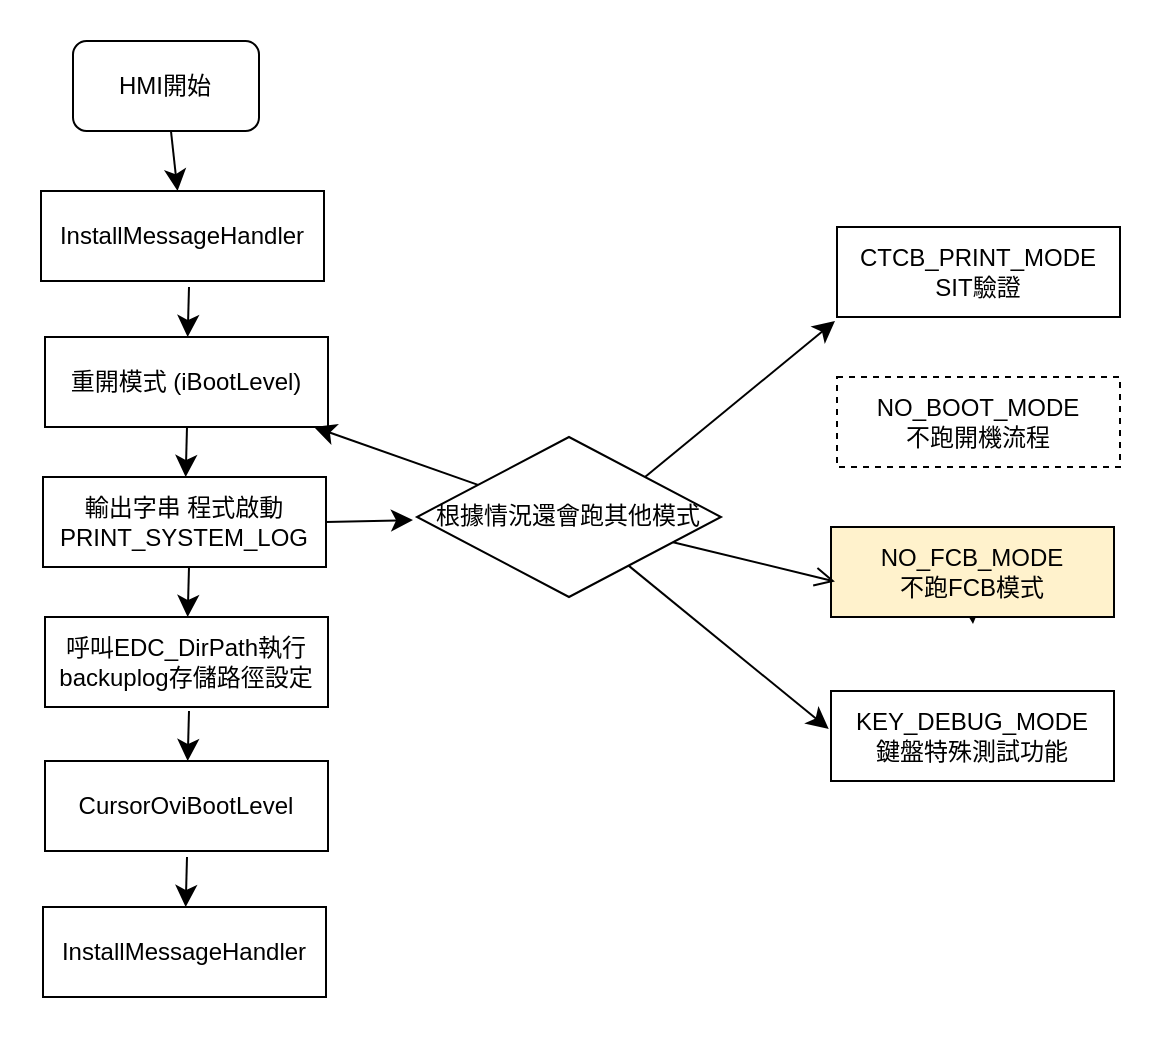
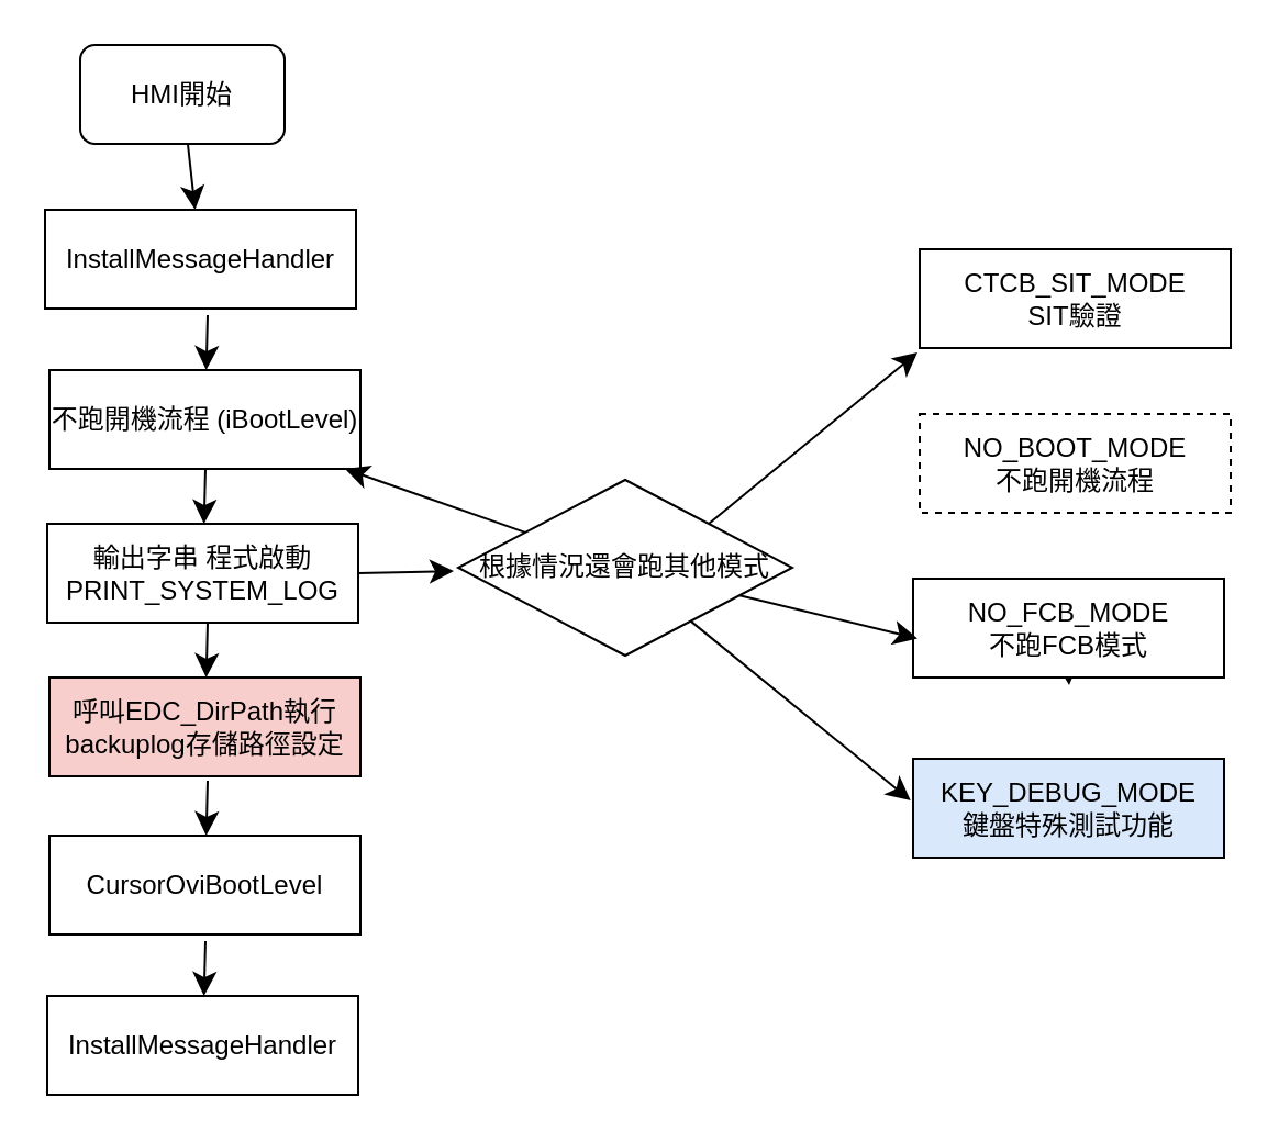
- <mxCell id="18" value="CTCB_PRINT_MODE&lt;div&gt;SIT驗證&lt;/div&gt;" style="rounded=0;whiteSpace=wrap;html=1;" vertex="1" parent="1"><mxGeometry x="418" y="113" width="141.5" height="45" as="geometry" /></mxCell>
+ <mxCell id="18" value="CTCB_SIT_MODE&lt;div&gt;SIT驗證&lt;/div&gt;" style="rounded=0;whiteSpace=wrap;html=1;" vertex="1" parent="1"><mxGeometry x="418" y="113" width="141.5" height="45" as="geometry" /></mxCell>
- <mxCell id="6" value="重開模式 (iBootLevel)" style="rounded=0;whiteSpace=wrap;html=1;" vertex="1" parent="1"><mxGeometry x="22" y="168" width="141.5" height="45" as="geometry" /></mxCell>
+ <mxCell id="6" value="不跑開機流程 (iBootLevel)" style="rounded=0;whiteSpace=wrap;html=1;" vertex="1" parent="1"><mxGeometry x="22" y="168" width="141.5" height="45" as="geometry" /></mxCell>
- <mxCell id="16" value="NO_FCB_MODE&lt;div&gt;不跑FCB模式&lt;/div&gt;" style="rounded=0;whiteSpace=wrap;html=1;fillColor=#fff2cc;" vertex="1" parent="1"><mxGeometry x="415" y="263" width="141.5" height="45" as="geometry" /></mxCell>
+ <mxCell id="16" value="NO_FCB_MODE&lt;div&gt;不跑FCB模式&lt;/div&gt;" style="rounded=0;whiteSpace=wrap;html=1;" vertex="1" parent="1"><mxGeometry x="415" y="263" width="141.5" height="45" as="geometry" /></mxCell>
- <mxCell id="25" style="edgeStyle=none;curved=1;rounded=0;orthogonalLoop=1;jettySize=auto;html=1;entryX=0.014;entryY=0.606;entryDx=0;entryDy=0;entryPerimeter=0;fontSize=12;startSize=8;endSize=8;endArrow=open;" edge="1" parent="1" source="13" target="16"><mxGeometry relative="1" as="geometry" /></mxCell>
+ <mxCell id="25" style="edgeStyle=none;curved=1;rounded=0;orthogonalLoop=1;jettySize=auto;html=1;entryX=0.014;entryY=0.606;entryDx=0;entryDy=0;entryPerimeter=0;fontSize=12;startSize=8;endSize=8;" edge="1" parent="1" source="13" target="16"><mxGeometry relative="1" as="geometry" /></mxCell>
- <mxCell id="20" value="呼叫EDC_DirPath執行backuplog存儲路徑設定" style="rounded=0;whiteSpace=wrap;html=1;" vertex="1" parent="1"><mxGeometry x="22" y="308" width="141.5" height="45" as="geometry" /></mxCell>
+ <mxCell id="20" value="呼叫EDC_DirPath執行backuplog存儲路徑設定" style="rounded=0;whiteSpace=wrap;html=1;fillColor=#f8cecc;" vertex="1" parent="1"><mxGeometry x="22" y="308" width="141.5" height="45" as="geometry" /></mxCell>
- <mxCell id="17" value="KEY_DEBUG_MODE&lt;div&gt;鍵盤特殊測試功能&lt;/div&gt;" style="rounded=0;whiteSpace=wrap;html=1;" vertex="1" parent="1"><mxGeometry x="415" y="345" width="141.5" height="45" as="geometry" /></mxCell>
+ <mxCell id="17" value="KEY_DEBUG_MODE&lt;div&gt;鍵盤特殊測試功能&lt;/div&gt;" style="rounded=0;whiteSpace=wrap;html=1;fillColor=#dae8fc;" vertex="1" parent="1"><mxGeometry x="415" y="345" width="141.5" height="45" as="geometry" /></mxCell>
